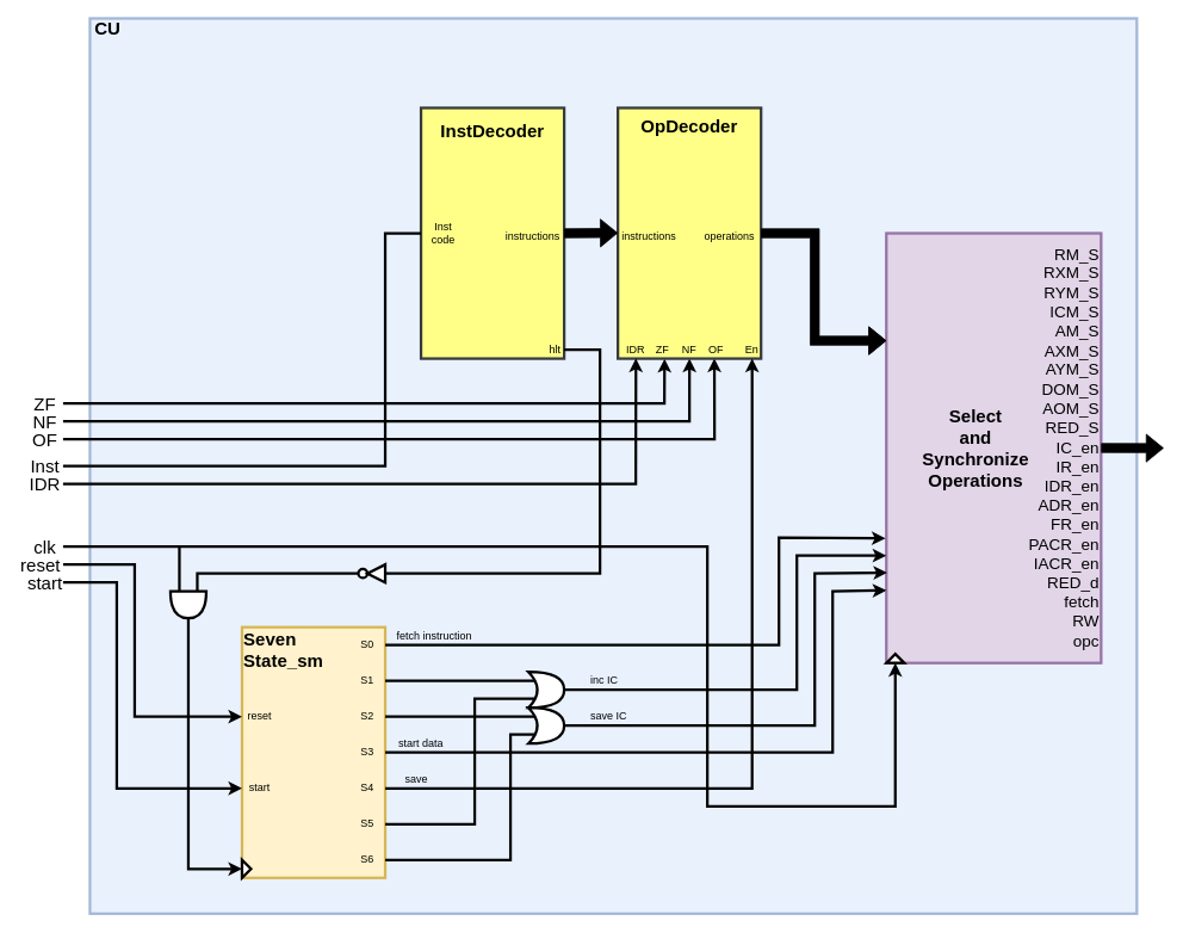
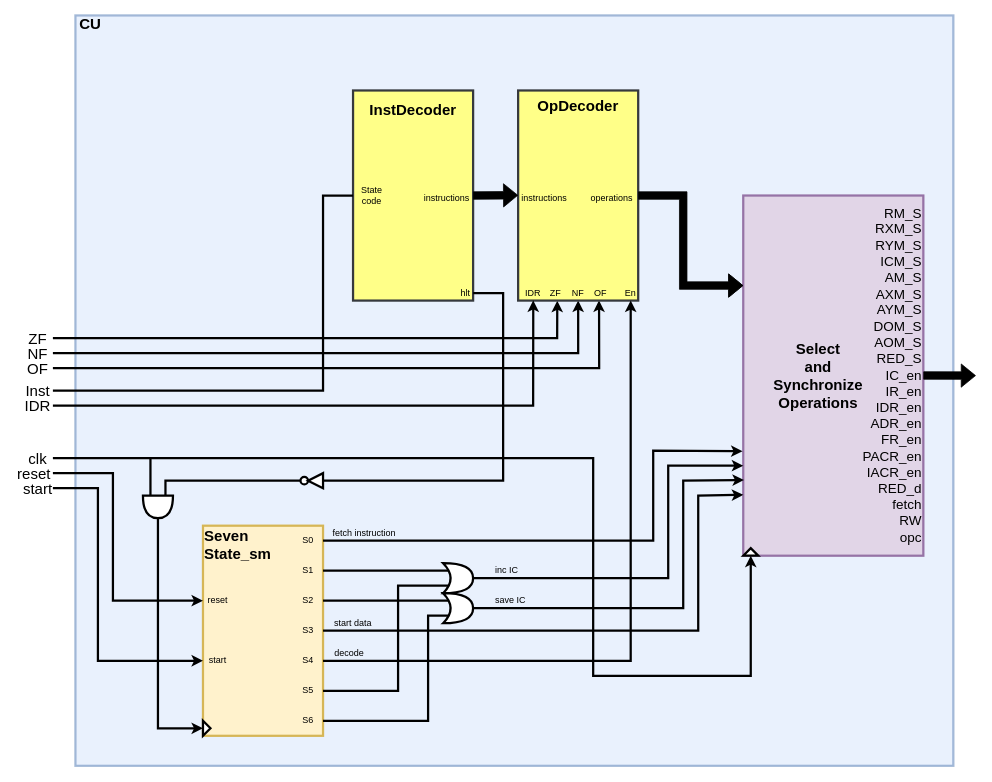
- <mxCell id="17" value="&lt;div&gt;Inst&lt;/div&gt;&lt;div&gt;code&lt;/div&gt;" style="text;html=1;strokeColor=none;fillColor=none;align=center;verticalAlign=middle;whiteSpace=wrap;rounded=0;strokeWidth=3;" parent="1" vertex="1"><mxGeometry x="470" y="235" width="50" height="50" as="geometry" /></mxCell>
+ <mxCell id="17" value="&lt;div&gt;State&lt;/div&gt;&lt;div&gt;code&lt;/div&gt;" style="text;html=1;strokeColor=none;fillColor=none;align=center;verticalAlign=middle;whiteSpace=wrap;rounded=0;strokeWidth=3;" parent="1" vertex="1"><mxGeometry x="470" y="235" width="50" height="50" as="geometry" /></mxCell>
- <mxCell id="38" value="save" style="text;html=1;strokeColor=none;fillColor=none;align=center;verticalAlign=middle;whiteSpace=wrap;rounded=0;strokeWidth=3;" parent="1" vertex="1"><mxGeometry x="440" y="860" width="50" height="20" as="geometry" /></mxCell>
+ <mxCell id="38" value="decode" style="text;html=1;strokeColor=none;fillColor=none;align=center;verticalAlign=middle;whiteSpace=wrap;rounded=0;strokeWidth=3;" parent="1" vertex="1"><mxGeometry x="440" y="860" width="50" height="20" as="geometry" /></mxCell>
